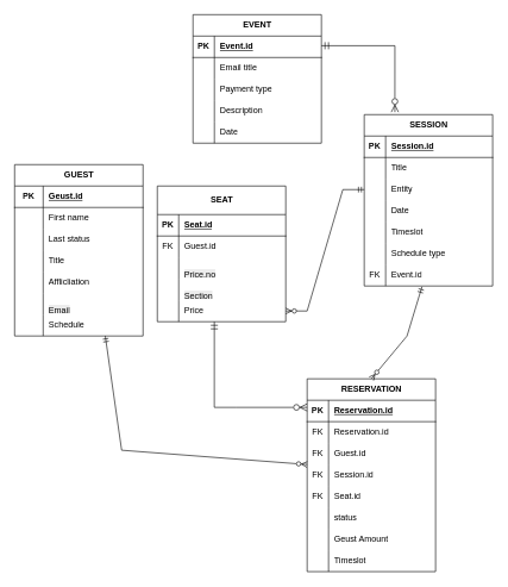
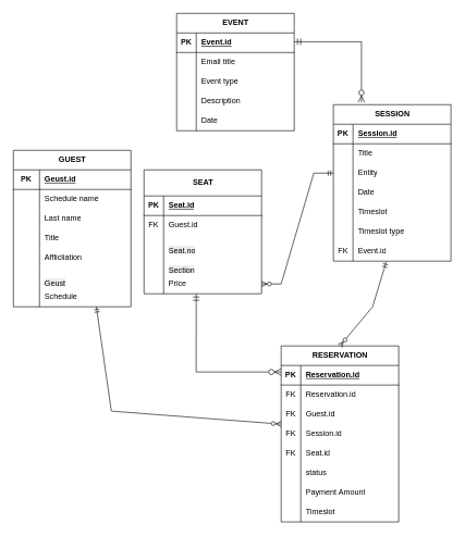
- <mxCell id="11" value="Payment type" style="shape=partialRectangle;connectable=0;fillColor=none;top=0;left=0;bottom=0;right=0;align=left;spacingLeft=6;overflow=hidden;whiteSpace=wrap;html=1;" parent="9" vertex="1"><mxGeometry x="30" width="150" height="30" as="geometry"><mxRectangle width="150" height="30" as="alternateBounds" /></mxGeometry></mxCell>
+ <mxCell id="11" value="Event type" style="shape=partialRectangle;connectable=0;fillColor=none;top=0;left=0;bottom=0;right=0;align=left;spacingLeft=6;overflow=hidden;whiteSpace=wrap;html=1;" parent="9" vertex="1"><mxGeometry x="30" width="150" height="30" as="geometry"><mxRectangle width="150" height="30" as="alternateBounds" /></mxGeometry></mxCell>
- <mxCell id="24" value="First name" style="shape=partialRectangle;connectable=0;fillColor=none;top=0;left=0;bottom=0;right=0;align=left;spacingLeft=6;overflow=hidden;whiteSpace=wrap;html=1;" parent="22" vertex="1"><mxGeometry x="40" width="140" height="30" as="geometry"><mxRectangle width="140" height="30" as="alternateBounds" /></mxGeometry></mxCell>
+ <mxCell id="24" value="Schedule name" style="shape=partialRectangle;connectable=0;fillColor=none;top=0;left=0;bottom=0;right=0;align=left;spacingLeft=6;overflow=hidden;whiteSpace=wrap;html=1;" parent="22" vertex="1"><mxGeometry x="40" width="140" height="30" as="geometry"><mxRectangle width="140" height="30" as="alternateBounds" /></mxGeometry></mxCell>
- <mxCell id="27" value="Last status" style="shape=partialRectangle;connectable=0;fillColor=none;top=0;left=0;bottom=0;right=0;align=left;spacingLeft=6;overflow=hidden;whiteSpace=wrap;html=1;" parent="25" vertex="1"><mxGeometry x="40" width="140" height="30" as="geometry"><mxRectangle width="140" height="30" as="alternateBounds" /></mxGeometry></mxCell>
+ <mxCell id="27" value="Last name" style="shape=partialRectangle;connectable=0;fillColor=none;top=0;left=0;bottom=0;right=0;align=left;spacingLeft=6;overflow=hidden;whiteSpace=wrap;html=1;" parent="25" vertex="1"><mxGeometry x="40" width="140" height="30" as="geometry"><mxRectangle width="140" height="30" as="alternateBounds" /></mxGeometry></mxCell>
- <mxCell id="101" value="Schedule type" style="shape=partialRectangle;connectable=0;fillColor=none;top=0;left=0;bottom=0;right=0;align=left;spacingLeft=6;overflow=hidden;whiteSpace=wrap;html=1;" parent="99" vertex="1"><mxGeometry x="30" width="150" height="30" as="geometry"><mxRectangle width="150" height="30" as="alternateBounds" /></mxGeometry></mxCell>
+ <mxCell id="101" value="Timeslot type" style="shape=partialRectangle;connectable=0;fillColor=none;top=0;left=0;bottom=0;right=0;align=left;spacingLeft=6;overflow=hidden;whiteSpace=wrap;html=1;" parent="99" vertex="1"><mxGeometry x="30" width="150" height="30" as="geometry"><mxRectangle width="150" height="30" as="alternateBounds" /></mxGeometry></mxCell>
- <mxCell id="74" value="&#10;&lt;span style=&quot;color: rgb(0, 0, 0); font-family: Helvetica; font-size: 12px; font-style: normal; font-variant-ligatures: normal; font-variant-caps: normal; font-weight: 400; letter-spacing: normal; orphans: 2; text-align: left; text-indent: 0px; text-transform: none; widows: 2; word-spacing: 0px; -webkit-text-stroke-width: 0px; white-space: normal; background-color: rgb(236, 236, 236); text-decoration-thickness: initial; text-decoration-style: initial; text-decoration-color: initial; display: inline !important; float: none;&quot;&gt;Price.no&lt;/span&gt;&#10;&#10;" style="shape=partialRectangle;connectable=0;fillColor=none;top=0;left=0;bottom=0;right=0;align=left;spacingLeft=6;overflow=hidden;whiteSpace=wrap;html=1;" parent="72" vertex="1"><mxGeometry x="30" width="150" height="30" as="geometry"><mxRectangle width="150" height="30" as="alternateBounds" /></mxGeometry></mxCell>
+ <mxCell id="74" value="&#10;&lt;span style=&quot;color: rgb(0, 0, 0); font-family: Helvetica; font-size: 12px; font-style: normal; font-variant-ligatures: normal; font-variant-caps: normal; font-weight: 400; letter-spacing: normal; orphans: 2; text-align: left; text-indent: 0px; text-transform: none; widows: 2; word-spacing: 0px; -webkit-text-stroke-width: 0px; white-space: normal; background-color: rgb(236, 236, 236); text-decoration-thickness: initial; text-decoration-style: initial; text-decoration-color: initial; display: inline !important; float: none;&quot;&gt;Seat.no&lt;/span&gt;&#10;&#10;" style="shape=partialRectangle;connectable=0;fillColor=none;top=0;left=0;bottom=0;right=0;align=left;spacingLeft=6;overflow=hidden;whiteSpace=wrap;html=1;" parent="72" vertex="1"><mxGeometry x="30" width="150" height="30" as="geometry"><mxRectangle width="150" height="30" as="alternateBounds" /></mxGeometry></mxCell>
- <mxCell id="36" value="&#10;&lt;span style=&quot;color: rgb(0, 0, 0); font-family: Helvetica; font-size: 12px; font-style: normal; font-variant-ligatures: normal; font-variant-caps: normal; font-weight: 400; letter-spacing: normal; orphans: 2; text-align: left; text-indent: 0px; text-transform: none; widows: 2; word-spacing: 0px; -webkit-text-stroke-width: 0px; white-space: normal; background-color: rgb(236, 236, 236); text-decoration-thickness: initial; text-decoration-style: initial; text-decoration-color: initial; display: inline !important; float: none;&quot;&gt;Email&lt;/span&gt;&#10;&#10;" style="shape=partialRectangle;connectable=0;fillColor=none;top=0;left=0;bottom=0;right=0;align=left;spacingLeft=6;overflow=hidden;whiteSpace=wrap;html=1;" parent="34" vertex="1"><mxGeometry x="40" width="140" height="30" as="geometry"><mxRectangle width="140" height="30" as="alternateBounds" /></mxGeometry></mxCell>
+ <mxCell id="36" value="&#10;&lt;span style=&quot;color: rgb(0, 0, 0); font-family: Helvetica; font-size: 12px; font-style: normal; font-variant-ligatures: normal; font-variant-caps: normal; font-weight: 400; letter-spacing: normal; orphans: 2; text-align: left; text-indent: 0px; text-transform: none; widows: 2; word-spacing: 0px; -webkit-text-stroke-width: 0px; white-space: normal; background-color: rgb(236, 236, 236); text-decoration-thickness: initial; text-decoration-style: initial; text-decoration-color: initial; display: inline !important; float: none;&quot;&gt;Geust&lt;/span&gt;&#10;&#10;" style="shape=partialRectangle;connectable=0;fillColor=none;top=0;left=0;bottom=0;right=0;align=left;spacingLeft=6;overflow=hidden;whiteSpace=wrap;html=1;" parent="34" vertex="1"><mxGeometry x="40" width="140" height="30" as="geometry"><mxRectangle width="140" height="30" as="alternateBounds" /></mxGeometry></mxCell>
- <mxCell id="61" value="Geust Amount" style="shape=partialRectangle;connectable=0;fillColor=none;top=0;left=0;bottom=0;right=0;align=left;spacingLeft=6;overflow=hidden;whiteSpace=wrap;html=1;" parent="59" vertex="1"><mxGeometry x="30" width="150" height="30" as="geometry"><mxRectangle width="150" height="30" as="alternateBounds" /></mxGeometry></mxCell>
+ <mxCell id="61" value="Payment Amount" style="shape=partialRectangle;connectable=0;fillColor=none;top=0;left=0;bottom=0;right=0;align=left;spacingLeft=6;overflow=hidden;whiteSpace=wrap;html=1;" parent="59" vertex="1"><mxGeometry x="30" width="150" height="30" as="geometry"><mxRectangle width="150" height="30" as="alternateBounds" /></mxGeometry></mxCell>
